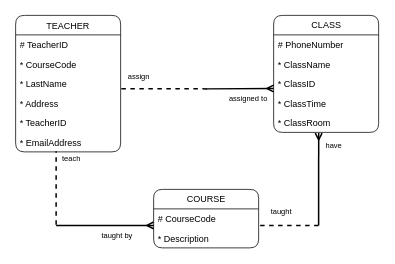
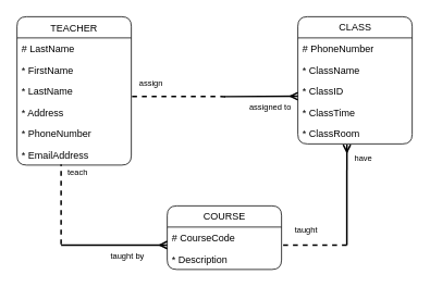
- <mxCell id="3" value="# TeacherID" style="text;strokeColor=none;fillColor=none;align=left;verticalAlign=middle;spacingLeft=4;spacingRight=4;overflow=hidden;rotatable=0;points=[[0,0.5],[1,0.5]];portConstraint=eastwest;" parent="2" vertex="1"><mxGeometry y="26" width="140" height="26" as="geometry" /></mxCell>
+ <mxCell id="3" value="# LastName" style="text;strokeColor=none;fillColor=none;align=left;verticalAlign=middle;spacingLeft=4;spacingRight=4;overflow=hidden;rotatable=0;points=[[0,0.5],[1,0.5]];portConstraint=eastwest;" parent="2" vertex="1"><mxGeometry y="26" width="140" height="26" as="geometry" /></mxCell>
- <mxCell id="4" value="* CourseCode" style="text;strokeColor=none;fillColor=none;align=left;verticalAlign=middle;spacingLeft=4;spacingRight=4;overflow=hidden;rotatable=0;points=[[0,0.5],[1,0.5]];portConstraint=eastwest;" parent="2" vertex="1"><mxGeometry y="52" width="140" height="26" as="geometry" /></mxCell>
+ <mxCell id="4" value="* FirstName" style="text;strokeColor=none;fillColor=none;align=left;verticalAlign=middle;spacingLeft=4;spacingRight=4;overflow=hidden;rotatable=0;points=[[0,0.5],[1,0.5]];portConstraint=eastwest;" parent="2" vertex="1"><mxGeometry y="52" width="140" height="26" as="geometry" /></mxCell>
- <mxCell id="7" value="* TeacherID" style="text;strokeColor=none;fillColor=none;align=left;verticalAlign=middle;spacingLeft=4;spacingRight=4;overflow=hidden;rotatable=0;points=[[0,0.5],[1,0.5]];portConstraint=eastwest;" parent="2" vertex="1"><mxGeometry y="130" width="140" height="26" as="geometry" /></mxCell>
+ <mxCell id="7" value="* PhoneNumber" style="text;strokeColor=none;fillColor=none;align=left;verticalAlign=middle;spacingLeft=4;spacingRight=4;overflow=hidden;rotatable=0;points=[[0,0.5],[1,0.5]];portConstraint=eastwest;" parent="2" vertex="1"><mxGeometry y="130" width="140" height="26" as="geometry" /></mxCell>
